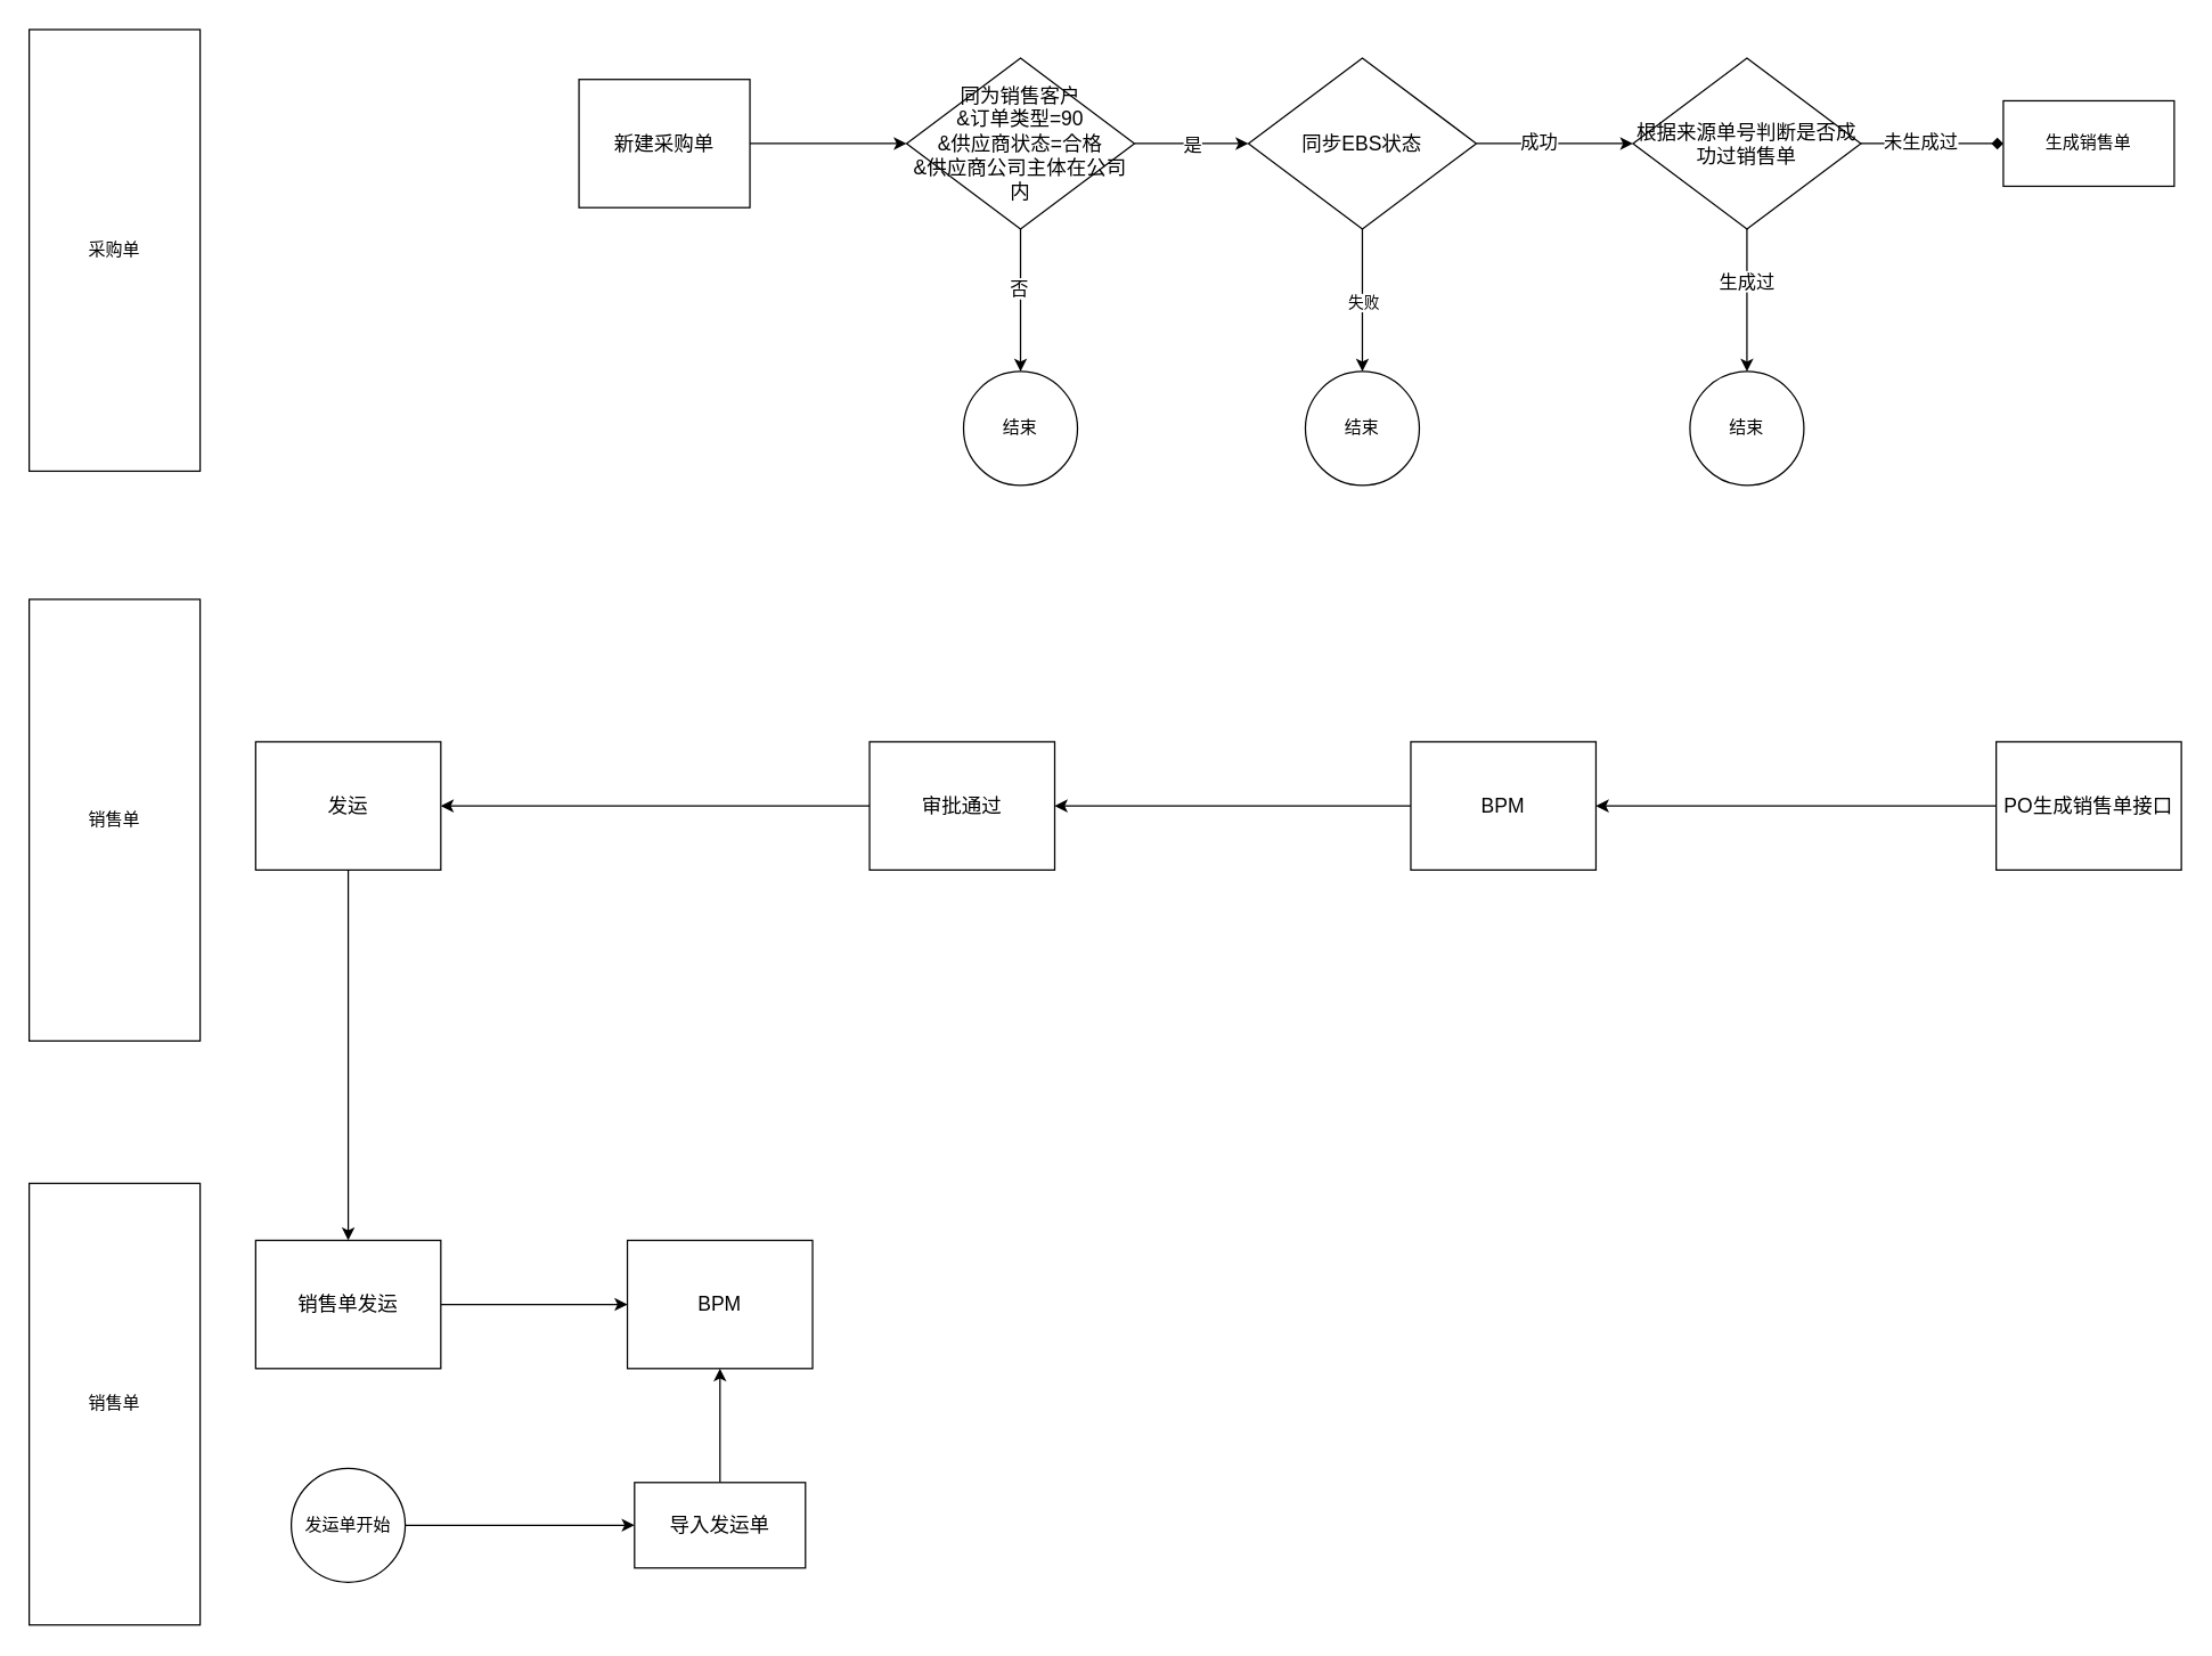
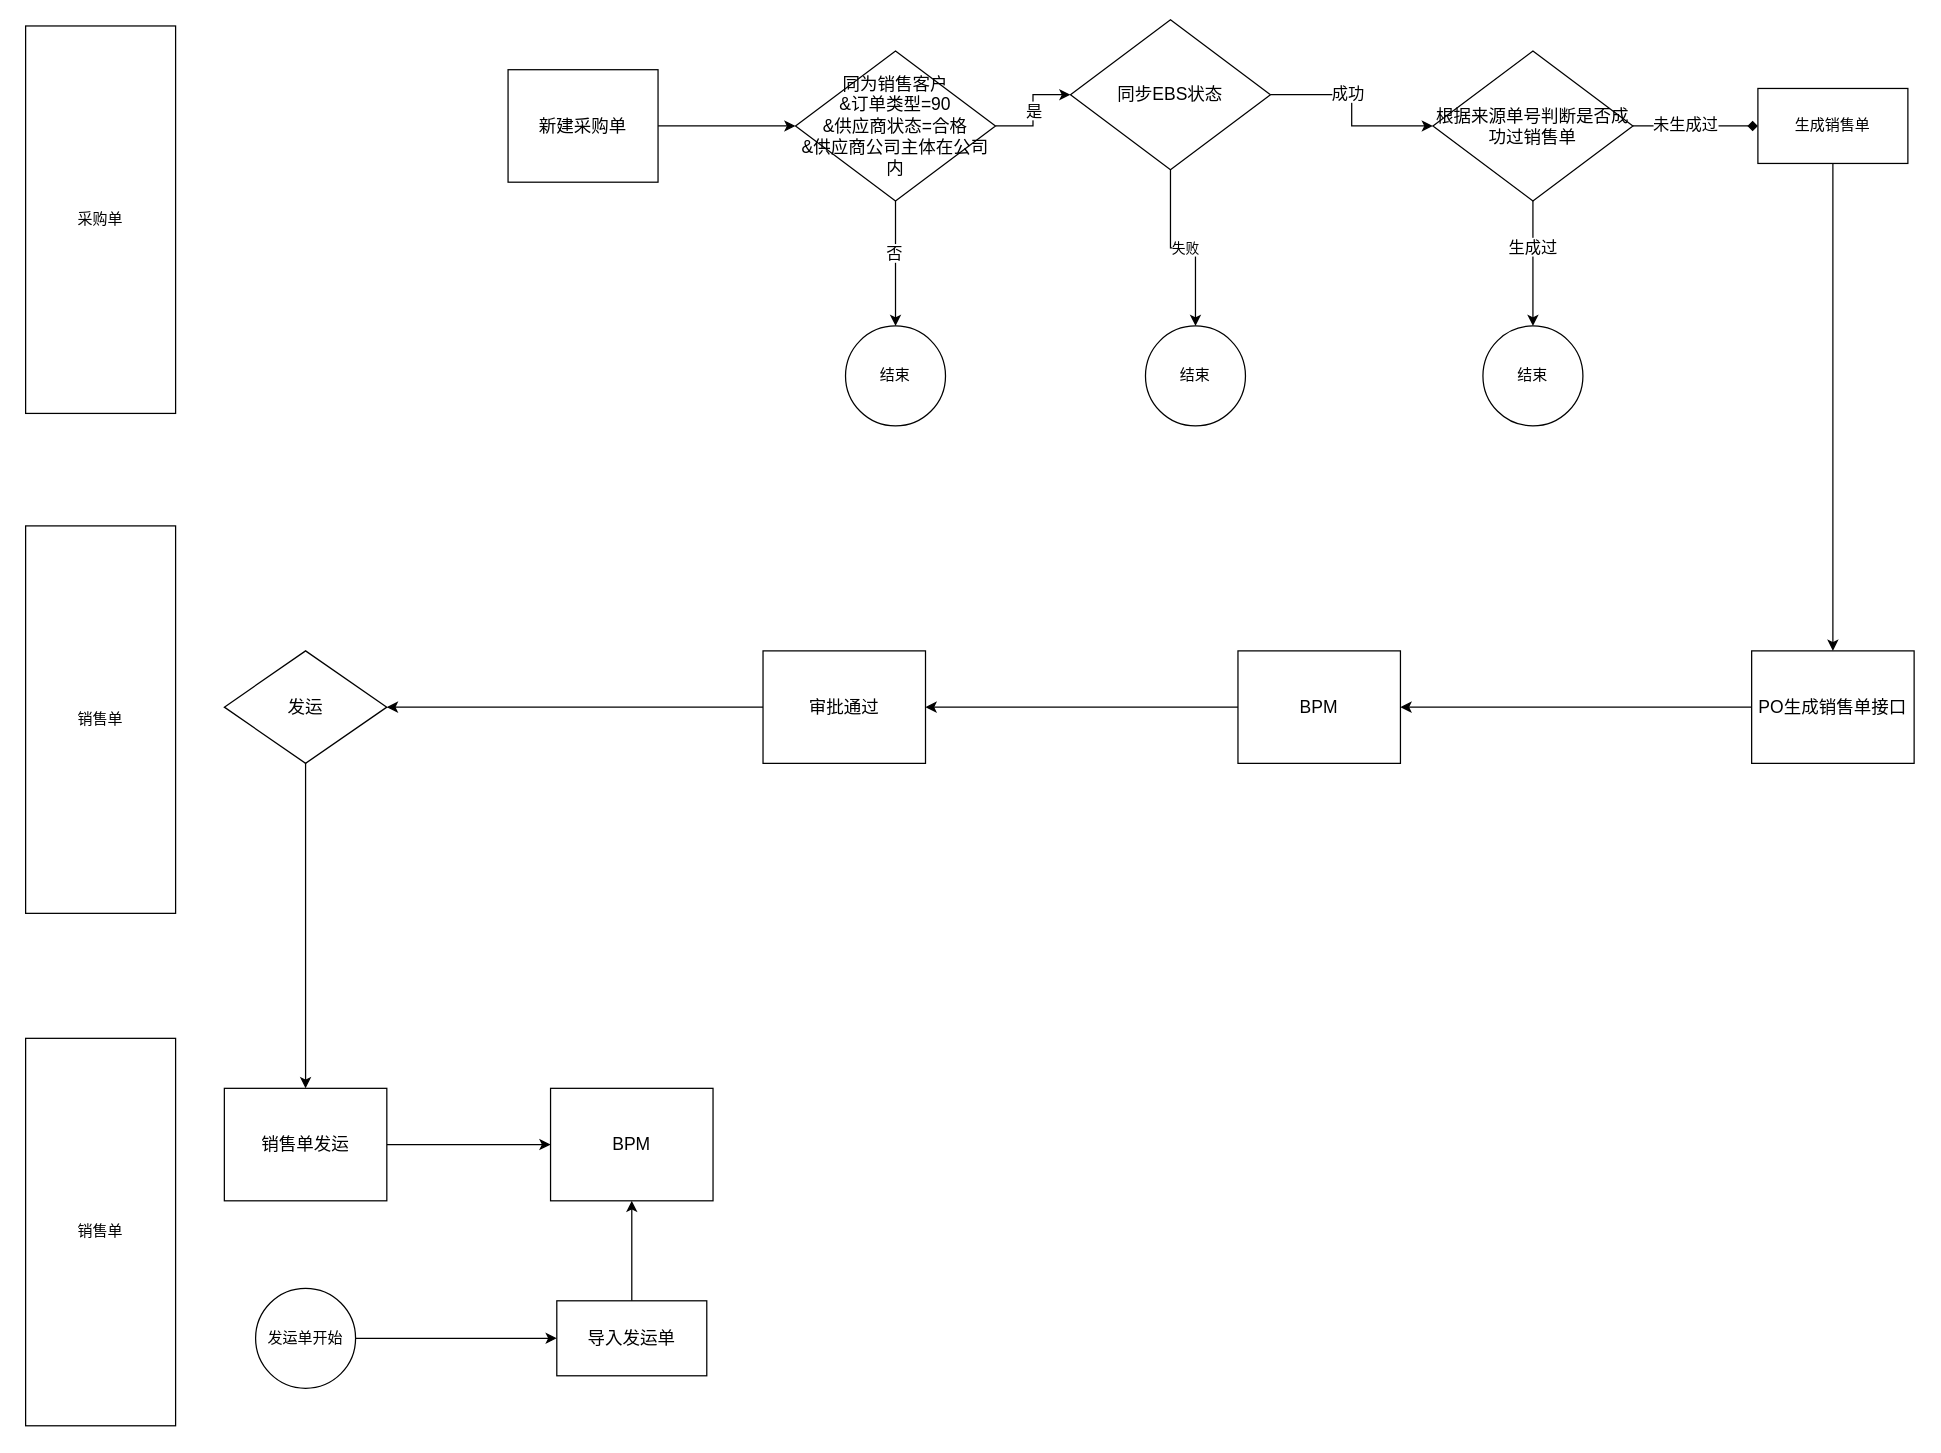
- <mxCell id="14" value="&lt;span style=&quot;font-size: 14px;&quot;&gt;同步EBS状态&lt;/span&gt;" style="rhombus;whiteSpace=wrap;html=1;" vertex="1" parent="1"><mxGeometry x="876" y="40" width="160" height="120" as="geometry" /></mxCell>
+ <mxCell id="14" value="&lt;span style=&quot;font-size: 14px;&quot;&gt;同步EBS状态&lt;/span&gt;" style="rhombus;whiteSpace=wrap;html=1;" vertex="1" parent="1"><mxGeometry x="856" y="15" width="160" height="120" as="geometry" /></mxCell>
+ <mxCell id="23" style="edgeStyle=orthogonalEdgeStyle;rounded=0;orthogonalLoop=1;jettySize=auto;html=1;" edge="1" parent="1" source="24" target="27"><mxGeometry relative="1" as="geometry" /></mxCell>
- <mxCell id="33" value="&lt;span style=&quot;font-size: 14px;&quot;&gt;发运&lt;/span&gt;" style="whiteSpace=wrap;html=1;" vertex="1" parent="1"><mxGeometry x="179" y="520" width="130" height="90" as="geometry" /></mxCell>
+ <mxCell id="33" value="&lt;span style=&quot;font-size: 14px;&quot;&gt;发运&lt;/span&gt;" style="rhombus;whiteSpace=wrap;html=1;" vertex="1" parent="1"><mxGeometry x="179" y="520" width="130" height="90" as="geometry" /></mxCell>
